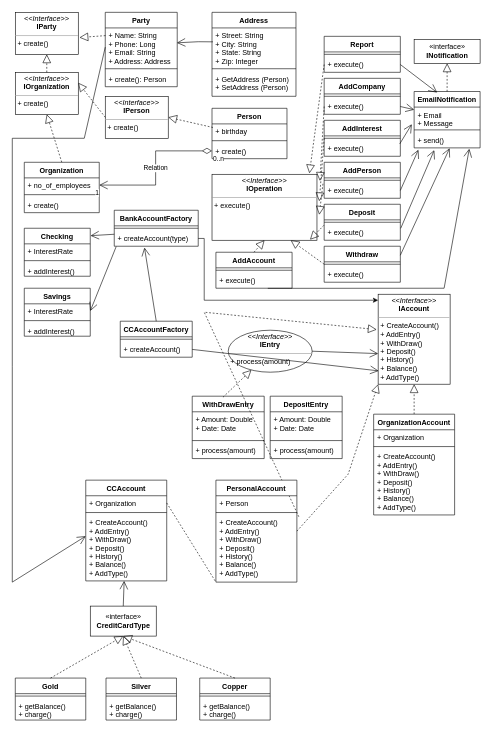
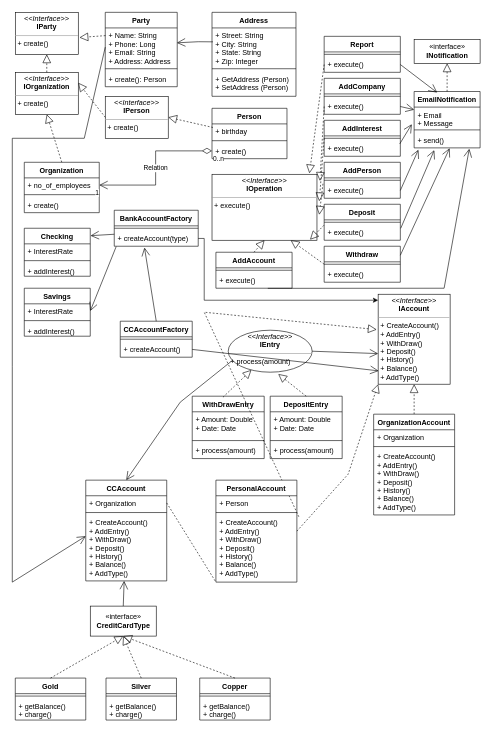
+ <mxCell id="76" value="" style="endArrow=block;dashed=1;endFill=0;endSize=12;html=1;rounded=0;exitX=0.5;exitY=0;exitDx=0;exitDy=0;entryX=0.596;entryY=1.043;entryDx=0;entryDy=0;entryPerimeter=0;" parent="1" source="15" target="14" edge="1"><mxGeometry width="160" relative="1" as="geometry"><mxPoint x="570" y="650" as="sourcePoint" /><mxPoint x="730" y="650" as="targetPoint" /></mxGeometry></mxCell>
+ <mxCell id="116" value="" style="endArrow=open;endFill=1;endSize=12;html=1;rounded=0;exitX=0;exitY=0.75;exitDx=0;exitDy=0;entryX=0.5;entryY=0;entryDx=0;entryDy=0;" parent="1" source="14" edge="1" target="99"><mxGeometry width="160" relative="1" as="geometry"><mxPoint x="420" y="730" as="sourcePoint" /><mxPoint x="310" y="790" as="targetPoint" /><Array as="points"><mxPoint x="300" y="670" /></Array></mxGeometry></mxCell>
